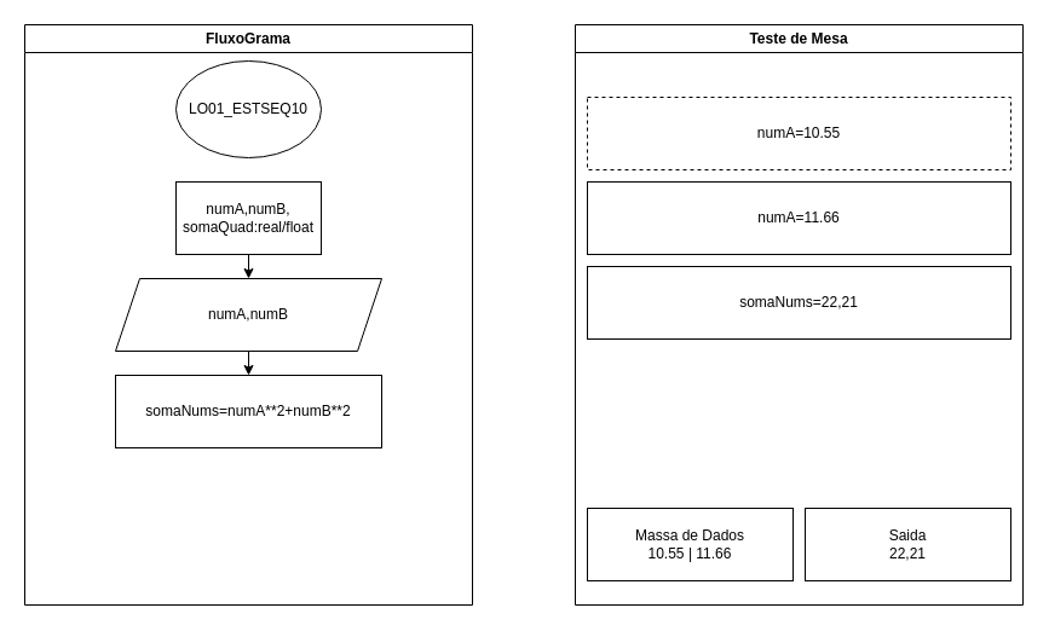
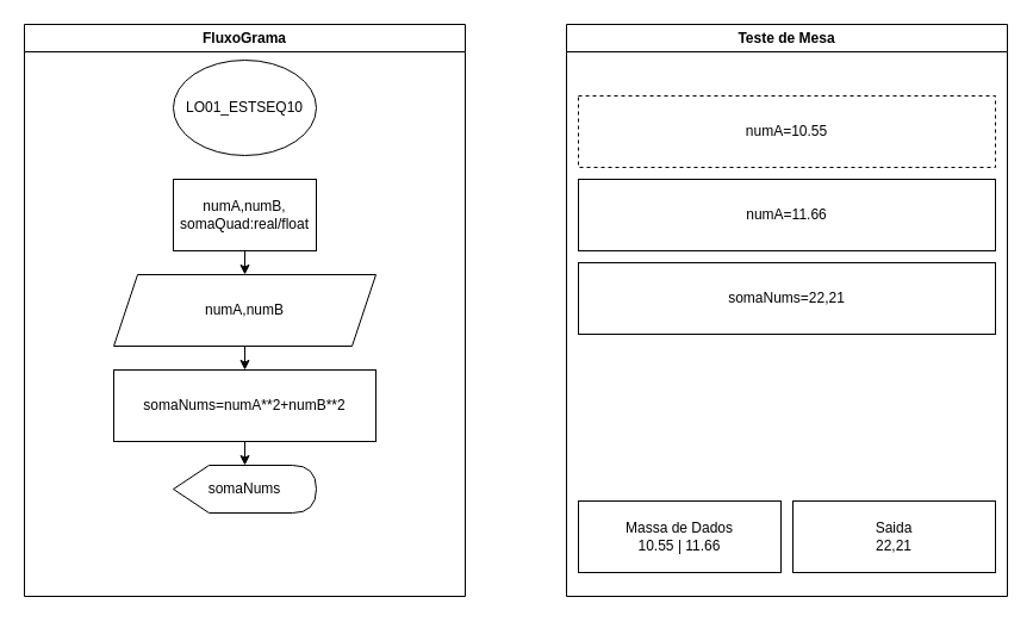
+ <mxCell id="7" value="" style="edgeStyle=none;html=1;" edge="1" parent="1" source="8" target="9"><mxGeometry relative="1" as="geometry" /></mxCell>
+ <mxCell id="9" value="somaNums" style="shape=display;whiteSpace=wrap;html=1;" vertex="1" parent="1"><mxGeometry x="145" y="390" width="120" height="40" as="geometry" /></mxCell>
